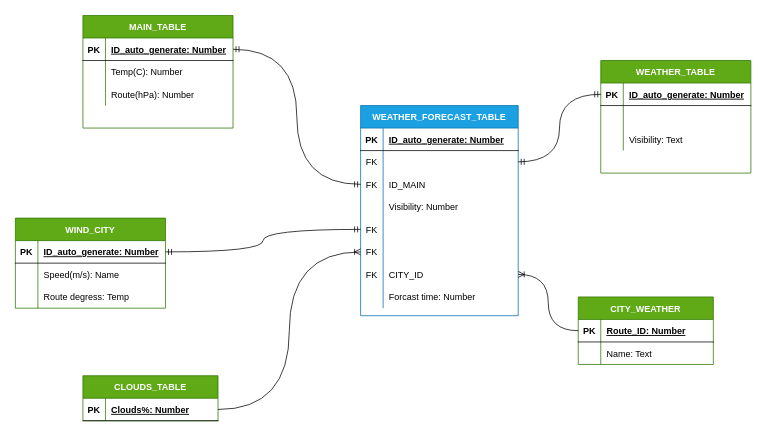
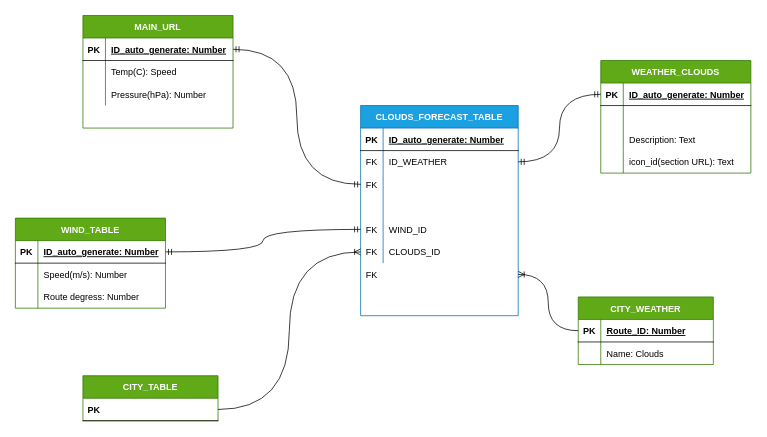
- <mxCell id="23" value="MAIN_TABLE" style="shape=table;startSize=30;container=1;collapsible=1;childLayout=tableLayout;fixedRows=1;rowLines=0;fontStyle=1;align=center;resizeLast=1;fillColor=#60a917;fontColor=#ffffff;strokeColor=#2D7600;" parent="1" vertex="1"><mxGeometry x="110" y="20" width="200" height="150" as="geometry" /></mxCell>
+ <mxCell id="23" value="MAIN_URL" style="shape=table;startSize=30;container=1;collapsible=1;childLayout=tableLayout;fixedRows=1;rowLines=0;fontStyle=1;align=center;resizeLast=1;fillColor=#60a917;fontColor=#ffffff;strokeColor=#2D7600;" parent="1" vertex="1"><mxGeometry x="110" y="20" width="200" height="150" as="geometry" /></mxCell>
- <mxCell id="29" value="Temp(C): Number" style="shape=partialRectangle;connectable=0;fillColor=none;top=0;left=0;bottom=0;right=0;align=left;spacingLeft=6;overflow=hidden;" parent="27" vertex="1"><mxGeometry x="30" width="170" height="30" as="geometry"><mxRectangle width="170" height="30" as="alternateBounds" /></mxGeometry></mxCell>
+ <mxCell id="29" value="Temp(C): Speed" style="shape=partialRectangle;connectable=0;fillColor=none;top=0;left=0;bottom=0;right=0;align=left;spacingLeft=6;overflow=hidden;" parent="27" vertex="1"><mxGeometry x="30" width="170" height="30" as="geometry"><mxRectangle width="170" height="30" as="alternateBounds" /></mxGeometry></mxCell>
- <mxCell id="35" value="WEATHER_TABLE" style="shape=table;startSize=30;container=1;collapsible=1;childLayout=tableLayout;fixedRows=1;rowLines=0;fontStyle=1;align=center;resizeLast=1;fillColor=#60a917;fontColor=#ffffff;strokeColor=#2D7600;" parent="1" vertex="1"><mxGeometry x="800" y="80" width="200" height="150" as="geometry" /></mxCell>
+ <mxCell id="35" value="WEATHER_CLOUDS" style="shape=table;startSize=30;container=1;collapsible=1;childLayout=tableLayout;fixedRows=1;rowLines=0;fontStyle=1;align=center;resizeLast=1;fillColor=#60a917;fontColor=#ffffff;strokeColor=#2D7600;" parent="1" vertex="1"><mxGeometry x="800" y="80" width="200" height="150" as="geometry" /></mxCell>
- <mxCell id="32" value="Route(hPa): Number" style="shape=partialRectangle;connectable=0;fillColor=none;top=0;left=0;bottom=0;right=0;align=left;spacingLeft=6;overflow=hidden;" parent="30" vertex="1"><mxGeometry x="30" width="170" height="30" as="geometry"><mxRectangle width="170" height="30" as="alternateBounds" /></mxGeometry></mxCell>
+ <mxCell id="32" value="Pressure(hPa): Number" style="shape=partialRectangle;connectable=0;fillColor=none;top=0;left=0;bottom=0;right=0;align=left;spacingLeft=6;overflow=hidden;" parent="30" vertex="1"><mxGeometry x="30" width="170" height="30" as="geometry"><mxRectangle width="170" height="30" as="alternateBounds" /></mxGeometry></mxCell>
- <mxCell id="47" value="WEATHER_FORECAST_TABLE" style="shape=table;startSize=30;container=1;collapsible=1;childLayout=tableLayout;fixedRows=1;rowLines=0;fontStyle=1;align=center;resizeLast=1;fillColor=#1ba1e2;fontColor=#ffffff;strokeColor=#006EAF;" parent="1" vertex="1"><mxGeometry x="480" y="140" width="210" height="280" as="geometry" /></mxCell>
+ <mxCell id="47" value="CLOUDS_FORECAST_TABLE" style="shape=table;startSize=30;container=1;collapsible=1;childLayout=tableLayout;fixedRows=1;rowLines=0;fontStyle=1;align=center;resizeLast=1;fillColor=#1ba1e2;fontColor=#ffffff;strokeColor=#006EAF;" parent="1" vertex="1"><mxGeometry x="480" y="140" width="210" height="280" as="geometry" /></mxCell>
- <mxCell id="43" value="Visibility: Text" style="shape=partialRectangle;connectable=0;fillColor=none;top=0;left=0;bottom=0;right=0;align=left;spacingLeft=6;overflow=hidden;" parent="41" vertex="1"><mxGeometry x="30" width="170" height="30" as="geometry"><mxRectangle width="170" height="30" as="alternateBounds" /></mxGeometry></mxCell>
+ <mxCell id="43" value="Description: Text" style="shape=partialRectangle;connectable=0;fillColor=none;top=0;left=0;bottom=0;right=0;align=left;spacingLeft=6;overflow=hidden;" parent="41" vertex="1"><mxGeometry x="30" width="170" height="30" as="geometry"><mxRectangle width="170" height="30" as="alternateBounds" /></mxGeometry></mxCell>
+ <mxCell id="53" value="ID_WEATHER" style="shape=partialRectangle;connectable=0;fillColor=none;top=0;left=0;bottom=0;right=0;align=left;spacingLeft=6;overflow=hidden;" parent="51" vertex="1"><mxGeometry x="30" width="180" height="30" as="geometry"><mxRectangle width="180" height="30" as="alternateBounds" /></mxGeometry></mxCell>
+ <mxCell id="46" value="icon_id(section URL): Text" style="shape=partialRectangle;connectable=0;fillColor=none;top=0;left=0;bottom=0;right=0;align=left;spacingLeft=6;overflow=hidden;" parent="44" vertex="1"><mxGeometry x="30" width="170" height="30" as="geometry"><mxRectangle width="170" height="30" as="alternateBounds" /></mxGeometry></mxCell>
- <mxCell id="56" value="ID_MAIN" style="shape=partialRectangle;connectable=0;fillColor=none;top=0;left=0;bottom=0;right=0;align=left;spacingLeft=6;overflow=hidden;" parent="54" vertex="1"><mxGeometry x="30" width="180" height="30" as="geometry"><mxRectangle width="180" height="30" as="alternateBounds" /></mxGeometry></mxCell>
- <mxCell id="59" value="Visibility: Number" style="shape=partialRectangle;connectable=0;fillColor=none;top=0;left=0;bottom=0;right=0;align=left;spacingLeft=6;overflow=hidden;" parent="57" vertex="1"><mxGeometry x="30" width="180" height="30" as="geometry"><mxRectangle width="180" height="30" as="alternateBounds" /></mxGeometry></mxCell>
+ <mxCell id="62" value="WIND_ID" style="shape=partialRectangle;connectable=0;fillColor=none;top=0;left=0;bottom=0;right=0;align=left;spacingLeft=6;overflow=hidden;" parent="60" vertex="1"><mxGeometry x="30" width="180" height="30" as="geometry"><mxRectangle width="180" height="30" as="alternateBounds" /></mxGeometry></mxCell>
- <mxCell id="13" value="WIND_CITY" style="shape=table;startSize=30;container=1;collapsible=1;childLayout=tableLayout;fixedRows=1;rowLines=0;fontStyle=1;align=center;resizeLast=1;fillColor=#60a917;fontColor=#ffffff;strokeColor=#2D7600;" parent="1" vertex="1"><mxGeometry y="290" width="200" height="120" as="geometry" x="20" /></mxCell>
+ <mxCell id="13" value="WIND_TABLE" style="shape=table;startSize=30;container=1;collapsible=1;childLayout=tableLayout;fixedRows=1;rowLines=0;fontStyle=1;align=center;resizeLast=1;fillColor=#60a917;fontColor=#ffffff;strokeColor=#2D7600;" parent="1" vertex="1"><mxGeometry y="290" width="200" height="120" as="geometry" x="20" /></mxCell>
+ <mxCell id="65" value="CLOUDS_ID" style="shape=partialRectangle;connectable=0;fillColor=none;top=0;left=0;bottom=0;right=0;align=left;spacingLeft=6;overflow=hidden;" parent="63" vertex="1"><mxGeometry x="30" width="180" height="30" as="geometry"><mxRectangle width="180" height="30" as="alternateBounds" /></mxGeometry></mxCell>
- <mxCell id="68" value="CITY_ID" style="shape=partialRectangle;connectable=0;fillColor=none;top=0;left=0;bottom=0;right=0;align=left;spacingLeft=6;overflow=hidden;shadow=0;" parent="66" vertex="1"><mxGeometry x="30" width="180" height="30" as="geometry"><mxRectangle width="180" height="30" as="alternateBounds" /></mxGeometry></mxCell>
- <mxCell id="19" value="Speed(m/s): Name" style="shape=partialRectangle;connectable=0;fillColor=none;top=0;left=0;bottom=0;right=0;align=left;spacingLeft=6;overflow=hidden;" parent="17" vertex="1"><mxGeometry x="30" width="170" height="30" as="geometry"><mxRectangle width="170" height="30" as="alternateBounds" /></mxGeometry></mxCell>
+ <mxCell id="19" value="Speed(m/s): Number" style="shape=partialRectangle;connectable=0;fillColor=none;top=0;left=0;bottom=0;right=0;align=left;spacingLeft=6;overflow=hidden;" parent="17" vertex="1"><mxGeometry x="30" width="170" height="30" as="geometry"><mxRectangle width="170" height="30" as="alternateBounds" /></mxGeometry></mxCell>
- <mxCell id="22" value="Route degress: Temp" style="shape=partialRectangle;connectable=0;fillColor=none;top=0;left=0;bottom=0;right=0;align=left;spacingLeft=6;overflow=hidden;" parent="20" vertex="1"><mxGeometry x="30" width="170" height="30" as="geometry"><mxRectangle width="170" height="30" as="alternateBounds" /></mxGeometry></mxCell>
+ <mxCell id="22" value="Route degress: Number" style="shape=partialRectangle;connectable=0;fillColor=none;top=0;left=0;bottom=0;right=0;align=left;spacingLeft=6;overflow=hidden;" parent="20" vertex="1"><mxGeometry x="30" width="170" height="30" as="geometry"><mxRectangle width="170" height="30" as="alternateBounds" /></mxGeometry></mxCell>
- <mxCell id="71" value="Forcast time: Number" style="shape=partialRectangle;connectable=0;fillColor=none;top=0;left=0;bottom=0;right=0;align=left;spacingLeft=6;overflow=hidden;" vertex="1" parent="69"><mxGeometry x="30" width="180" height="30" as="geometry"><mxRectangle width="180" height="30" as="alternateBounds" /></mxGeometry></mxCell>
- <mxCell id="8" value="Name: Text" style="shape=partialRectangle;connectable=0;fillColor=none;top=0;left=0;bottom=0;right=0;align=left;spacingLeft=6;overflow=hidden;" parent="6" vertex="1"><mxGeometry x="30" width="150" height="30" as="geometry"><mxRectangle width="150" height="30" as="alternateBounds" /></mxGeometry></mxCell>
+ <mxCell id="8" value="Name: Clouds" style="shape=partialRectangle;connectable=0;fillColor=none;top=0;left=0;bottom=0;right=0;align=left;spacingLeft=6;overflow=hidden;" parent="6" vertex="1"><mxGeometry x="30" width="150" height="30" as="geometry"><mxRectangle width="150" height="30" as="alternateBounds" /></mxGeometry></mxCell>
- <mxCell id="9" value="CLOUDS_TABLE" style="shape=table;startSize=30;container=1;collapsible=1;childLayout=tableLayout;fixedRows=1;rowLines=0;fontStyle=1;align=center;resizeLast=1;fillColor=#60a917;fontColor=#ffffff;strokeColor=#2D7600;" parent="1" vertex="1"><mxGeometry x="110" y="500" width="180" height="60" as="geometry" /></mxCell>
+ <mxCell id="9" value="CITY_TABLE" style="shape=table;startSize=30;container=1;collapsible=1;childLayout=tableLayout;fixedRows=1;rowLines=0;fontStyle=1;align=center;resizeLast=1;fillColor=#60a917;fontColor=#ffffff;strokeColor=#2D7600;" parent="1" vertex="1"><mxGeometry x="110" y="500" width="180" height="60" as="geometry" /></mxCell>
- <mxCell id="12" value="Clouds%: Number" style="shape=partialRectangle;connectable=0;fillColor=none;top=0;left=0;bottom=0;right=0;align=left;spacingLeft=6;fontStyle=5;overflow=hidden;" parent="10" vertex="1"><mxGeometry x="30" width="150" height="30" as="geometry"><mxRectangle width="150" height="30" as="alternateBounds" /></mxGeometry></mxCell>
